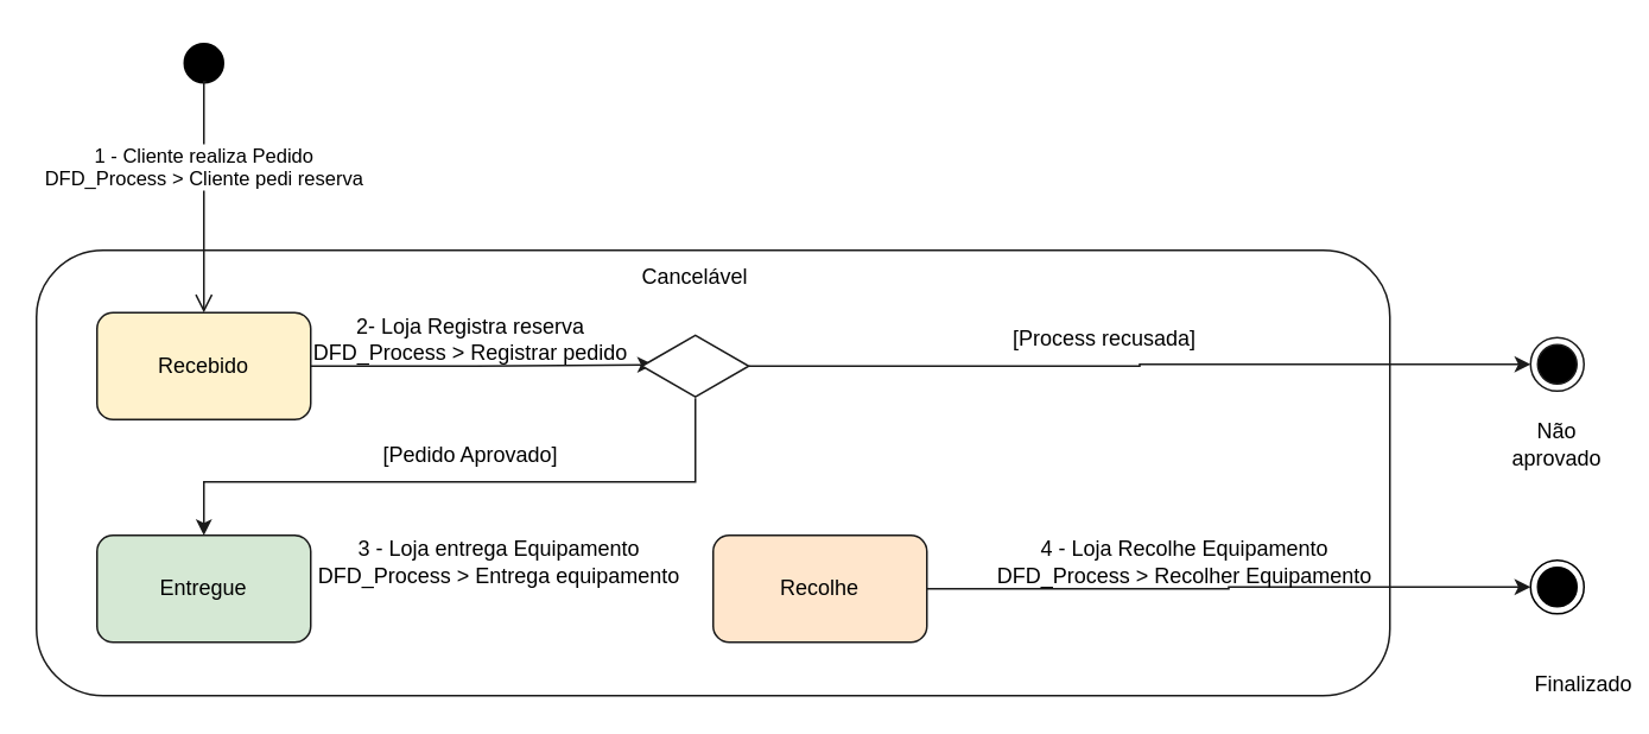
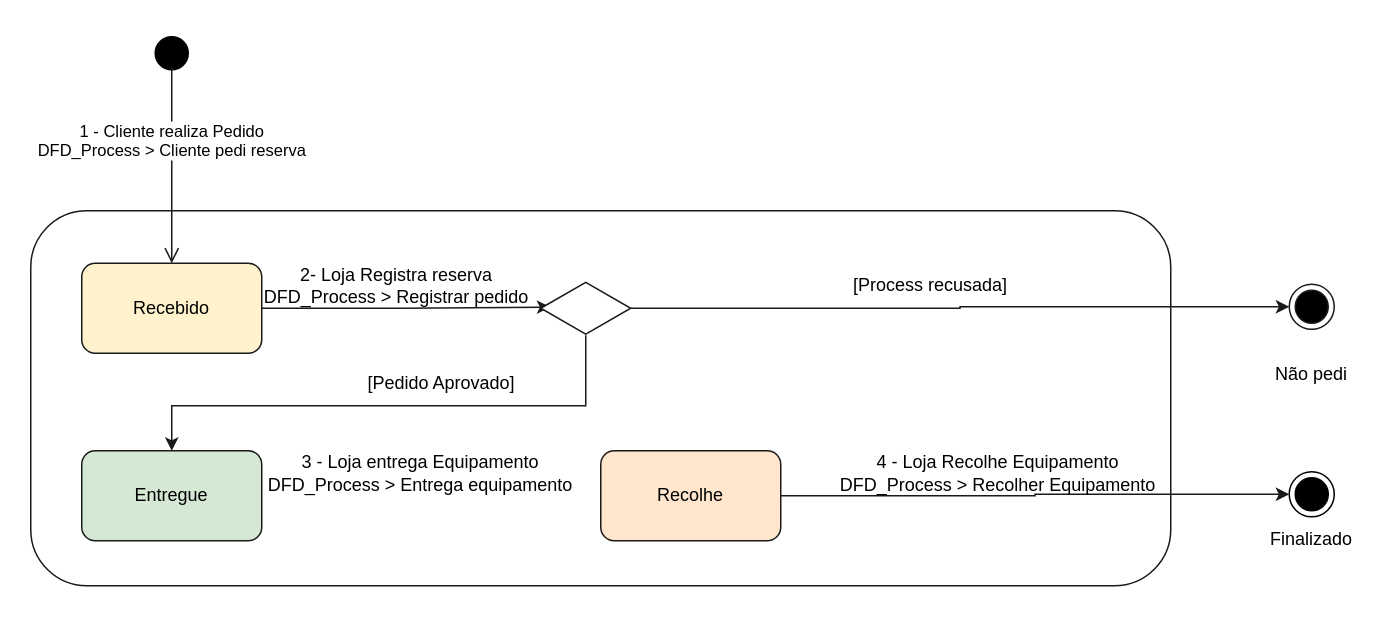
- <mxCell id="22" value="Cancelável" style="text;html=1;strokeColor=none;fillColor=none;align=center;verticalAlign=middle;whiteSpace=wrap;rounded=0;" vertex="1" parent="1"><mxGeometry x="360" y="140" width="60" height="30" as="geometry" /></mxCell>
- <mxCell id="13" value="Não aprovado" style="text;html=1;strokeColor=none;fillColor=none;align=center;verticalAlign=middle;whiteSpace=wrap;rounded=0;" vertex="1" parent="1"><mxGeometry x="844" y="234" width="60" height="30" as="geometry" /></mxCell>
+ <mxCell id="13" value="Não pedi" style="text;html=1;strokeColor=none;fillColor=none;align=center;verticalAlign=middle;whiteSpace=wrap;rounded=0;" vertex="1" parent="1"><mxGeometry x="844" y="234" width="60" height="30" as="geometry" /></mxCell>
- <mxCell id="15" value="[Pedido Aprovado]" style="text;html=1;strokeColor=none;fillColor=none;align=center;verticalAlign=middle;whiteSpace=wrap;rounded=0;" vertex="1" parent="1"><mxGeometry x="204" y="240" width="120" height="30" as="geometry" /></mxCell>
+ <mxCell id="15" value="[Pedido Aprovado]" style="text;html=1;strokeColor=none;fillColor=none;align=center;verticalAlign=middle;whiteSpace=wrap;rounded=0;" vertex="1" parent="1"><mxGeometry x="234" y="240" width="120" height="30" as="geometry" /></mxCell>
- <mxCell id="21" value="Finalizado" style="text;html=1;strokeColor=none;fillColor=none;align=center;verticalAlign=middle;whiteSpace=wrap;rounded=0;" vertex="1" parent="1"><mxGeometry x="859" y="369" width="60" height="30" as="geometry" /></mxCell>
+ <mxCell id="21" value="Finalizado" style="text;html=1;strokeColor=none;fillColor=none;align=center;verticalAlign=middle;whiteSpace=wrap;rounded=0;" vertex="1" parent="1"><mxGeometry x="844" y="344" width="60" height="30" as="geometry" /></mxCell>
